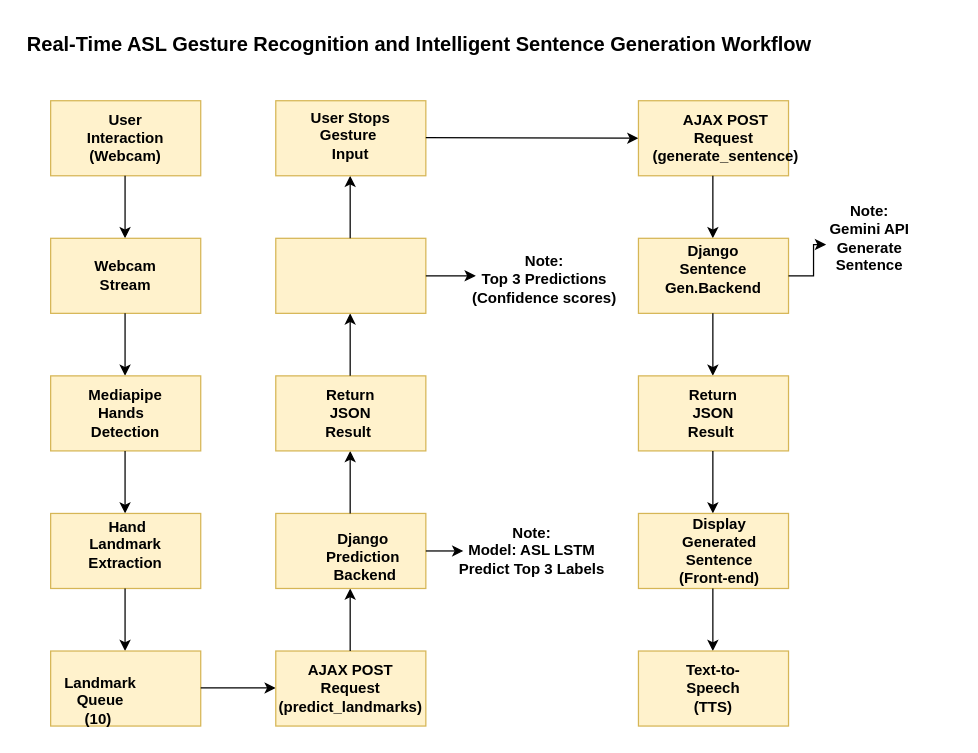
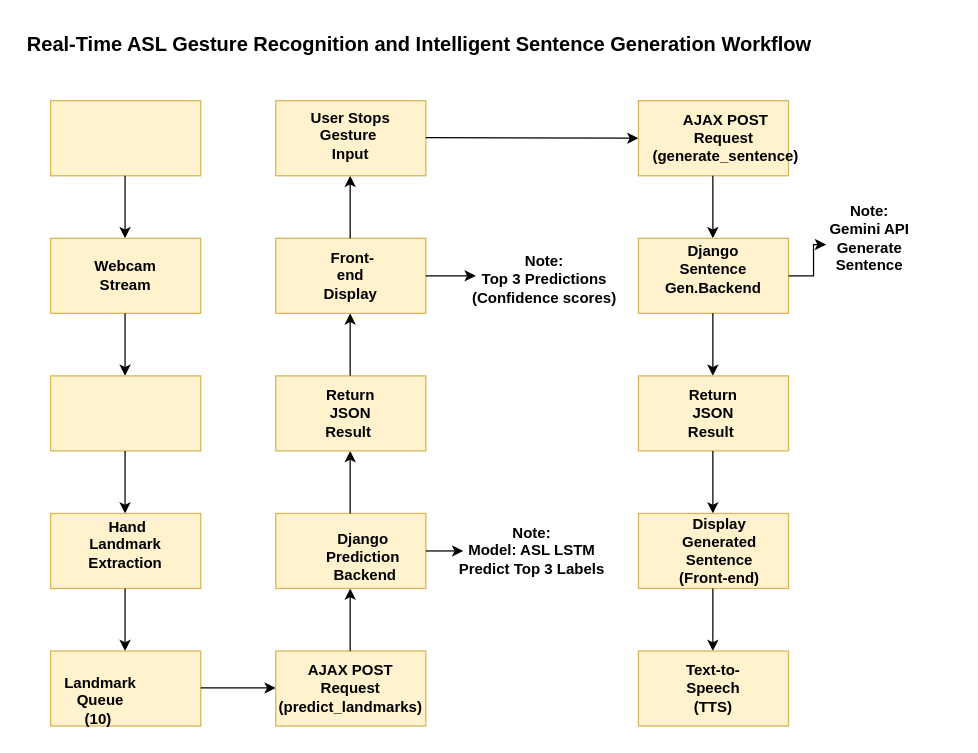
- <mxCell id="4" value="User Interaction (Webcam)" style="text;html=1;align=center;verticalAlign=middle;whiteSpace=wrap;rounded=0;fontStyle=1" vertex="1" parent="2"><mxGeometry x="50" y="75" width="60" height="30" as="geometry" /></mxCell>
+ <mxCell id="29" value="&amp;nbsp;Front-end Display" style="text;html=1;align=center;verticalAlign=middle;whiteSpace=wrap;rounded=0;fontStyle=1" vertex="1" parent="2"><mxGeometry x="230" y="185" width="60" height="30" as="geometry" /></mxCell>
- <mxCell id="10" value="Mediapipe Hands &amp;nbsp; Detection" style="text;html=1;align=center;verticalAlign=middle;whiteSpace=wrap;rounded=0;fontStyle=1" vertex="1" parent="2"><mxGeometry x="50" y="295" width="60" height="30" as="geometry" /></mxCell>
